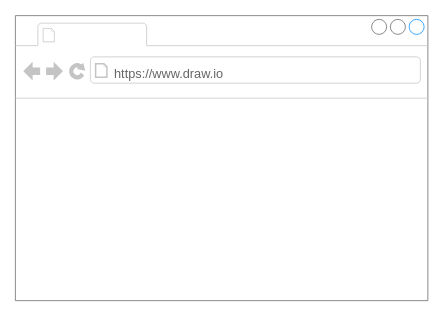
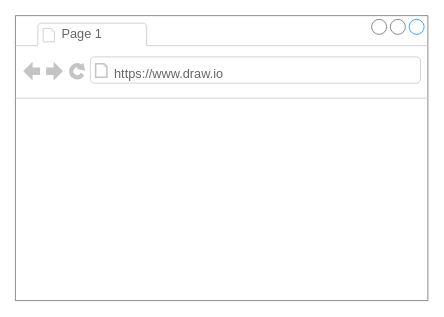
+ <mxCell id="3" value="Page 1" style="strokeWidth=1;shadow=0;dashed=0;align=center;html=1;shape=mxgraph.mockup.containers.anchor;fontSize=17;fontColor=#666666;align=left;whiteSpace=wrap;" vertex="1" parent="2"><mxGeometry x="60" y="12" width="110" height="26" as="geometry" /></mxCell>
